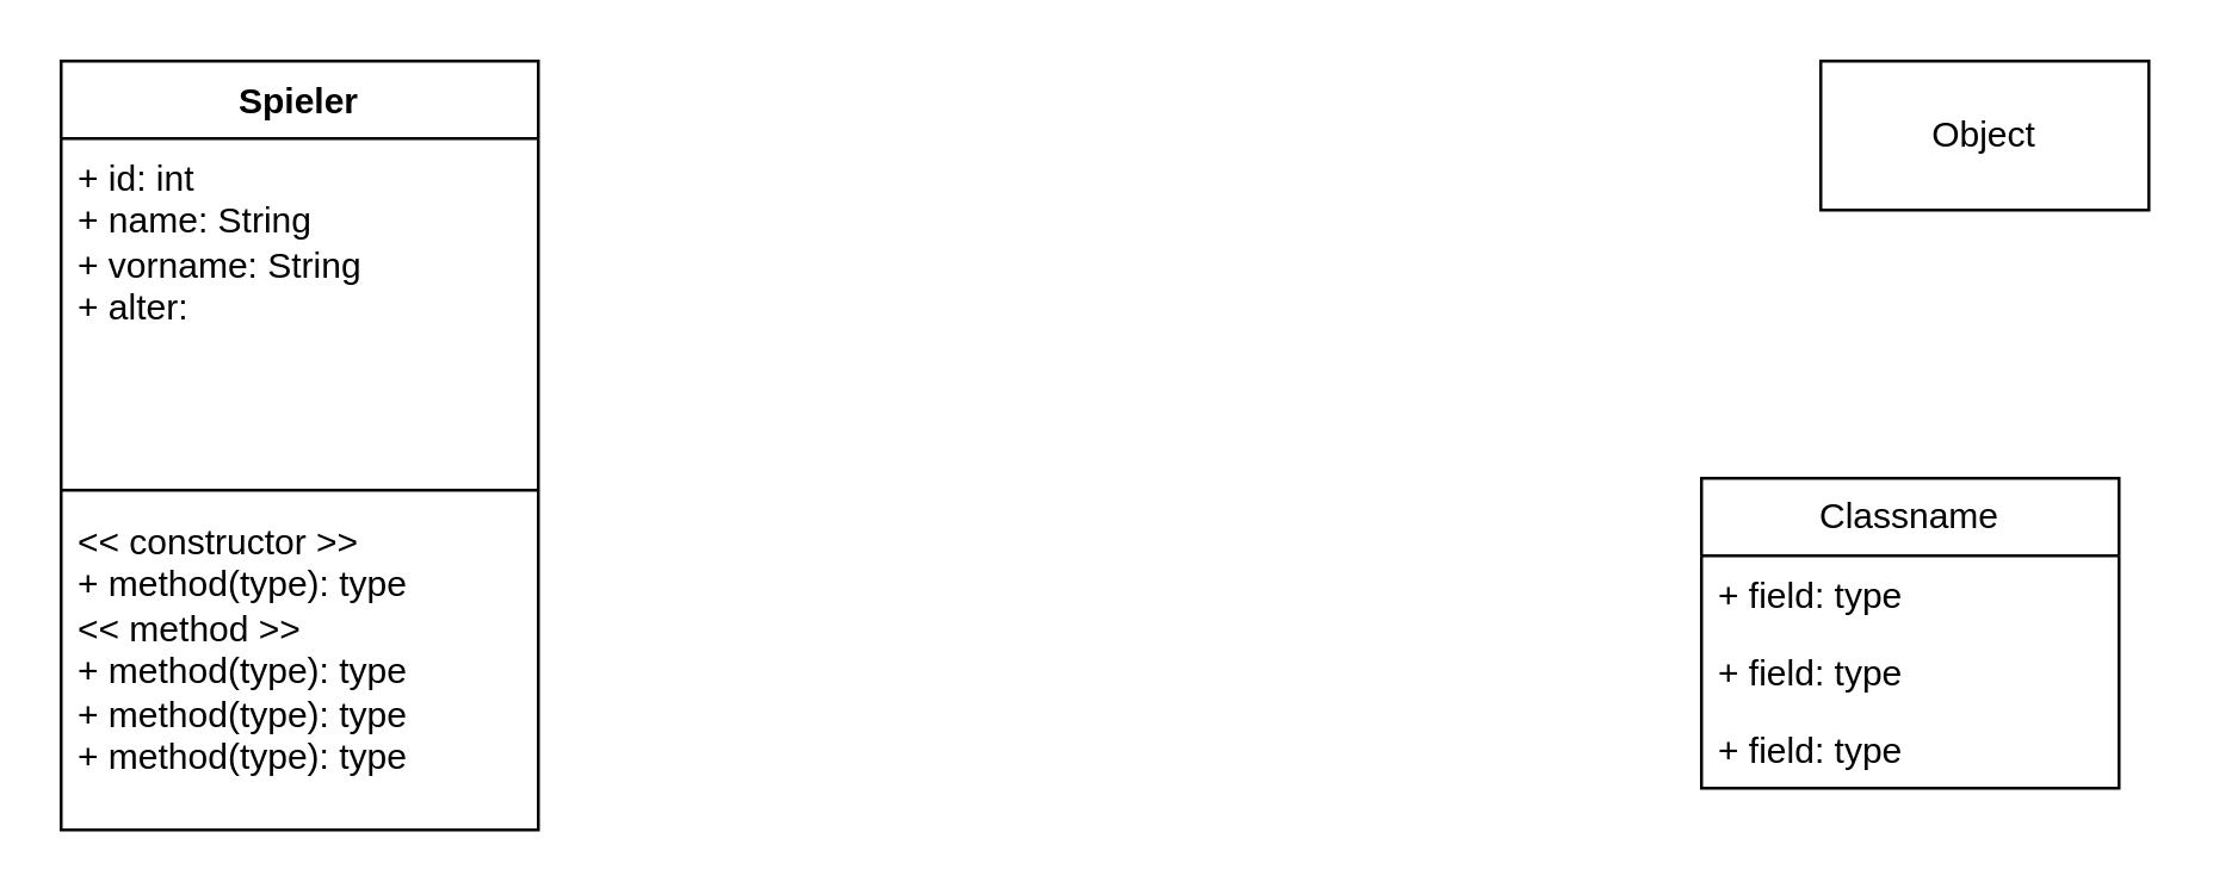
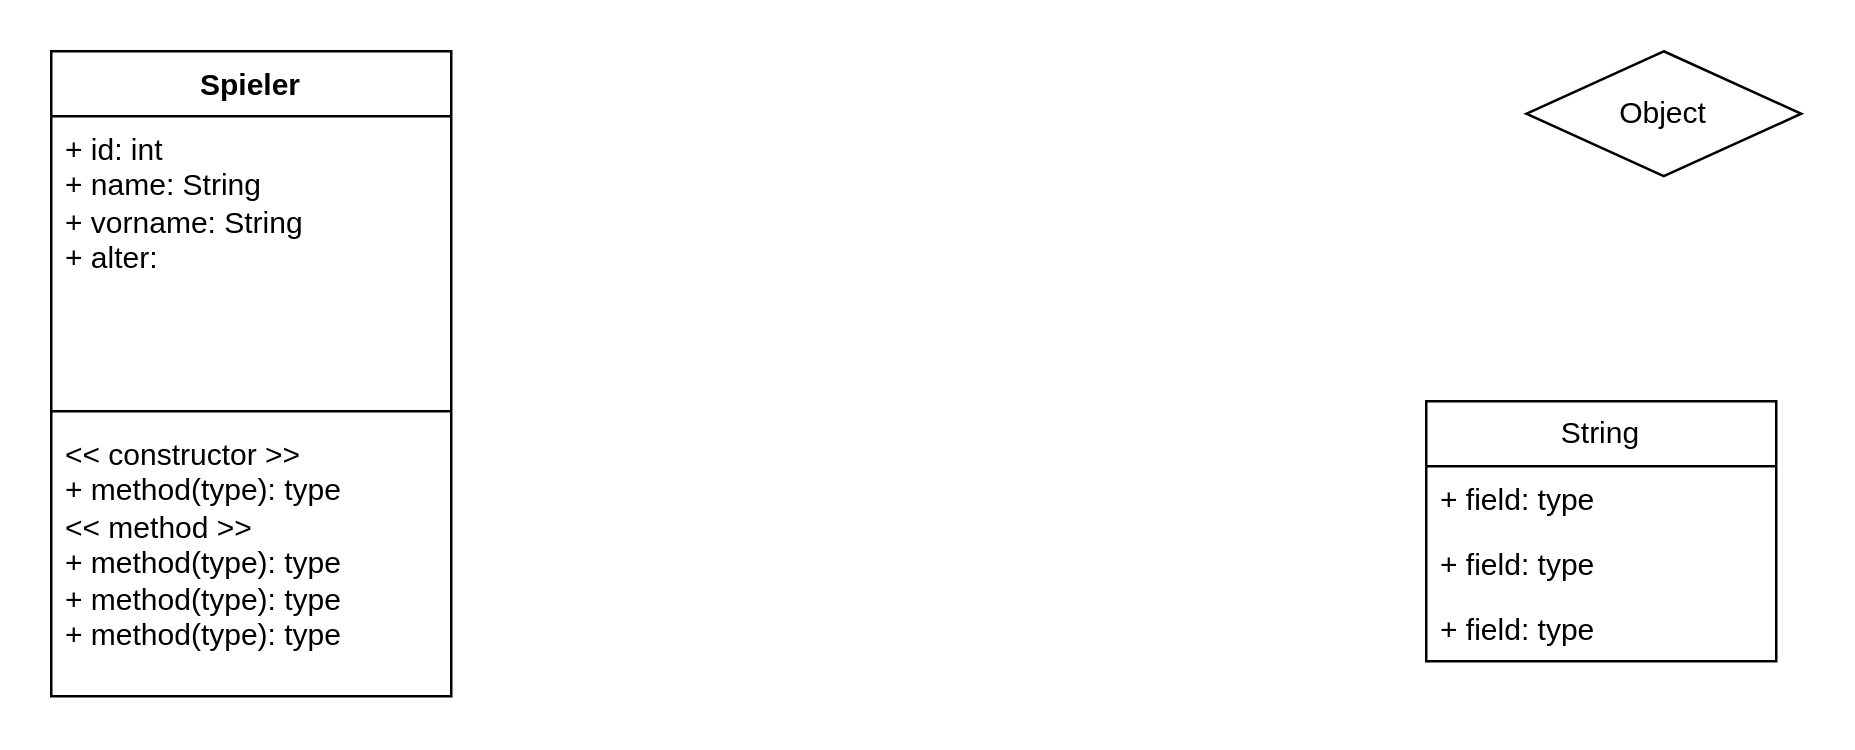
- <mxCell id="2" value="Object" style="html=1;whiteSpace=wrap;" parent="1" vertex="1"><mxGeometry x="610" y="20" width="110" height="50" as="geometry" /></mxCell>
+ <mxCell id="2" value="Object" style="rhombus;html=1;whiteSpace=wrap;" parent="1" vertex="1"><mxGeometry x="610" y="20" width="110" height="50" as="geometry" /></mxCell>
- <mxCell id="7" value="Classname" style="swimlane;fontStyle=0;childLayout=stackLayout;horizontal=1;startSize=26;fillColor=none;horizontalStack=0;resizeParent=1;resizeParentMax=0;resizeLast=0;collapsible=1;marginBottom=0;whiteSpace=wrap;html=1;" parent="1" vertex="1"><mxGeometry x="570" y="160" width="140" height="104" as="geometry" /></mxCell>
+ <mxCell id="7" value="String" style="swimlane;fontStyle=0;childLayout=stackLayout;horizontal=1;startSize=26;fillColor=none;horizontalStack=0;resizeParent=1;resizeParentMax=0;resizeLast=0;collapsible=1;marginBottom=0;whiteSpace=wrap;html=1;" parent="1" vertex="1"><mxGeometry x="570" y="160" width="140" height="104" as="geometry" /></mxCell>
